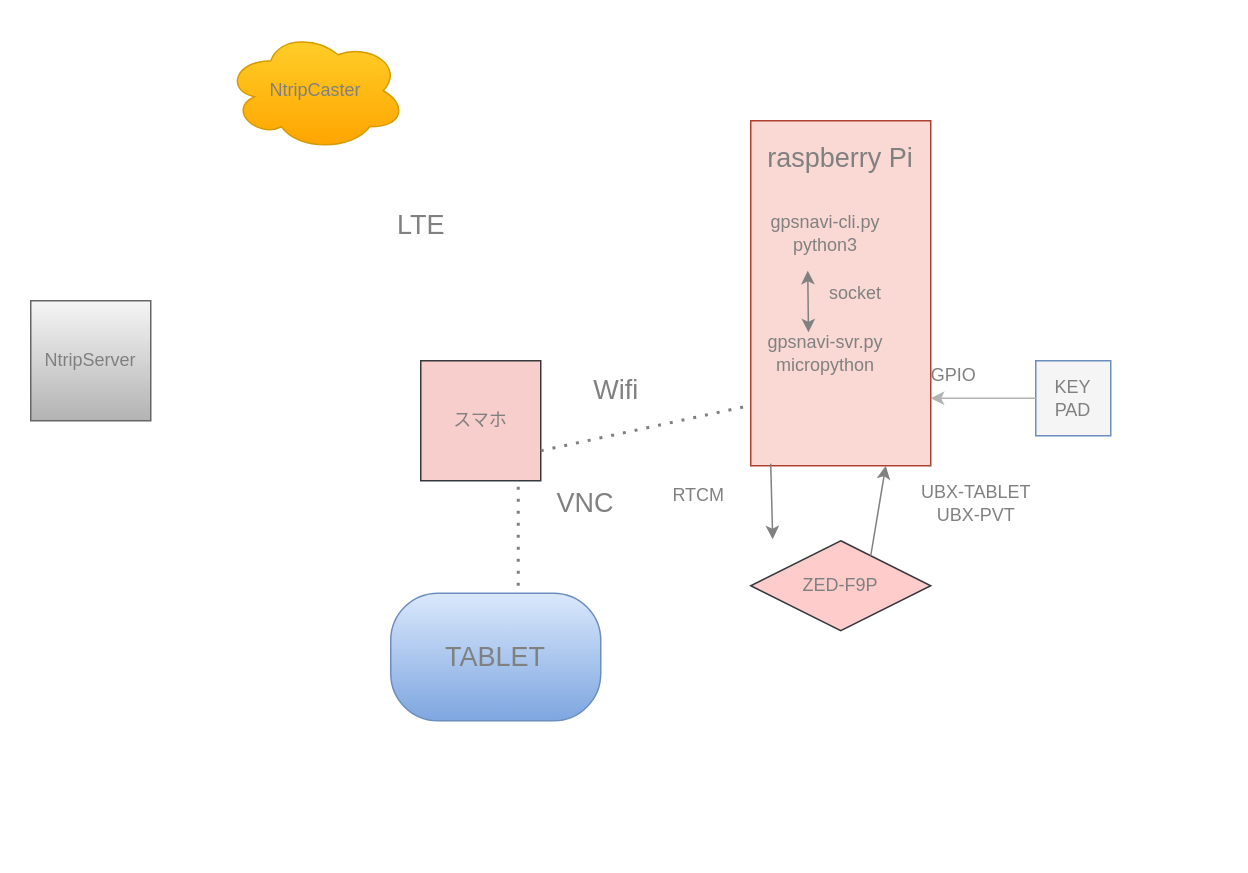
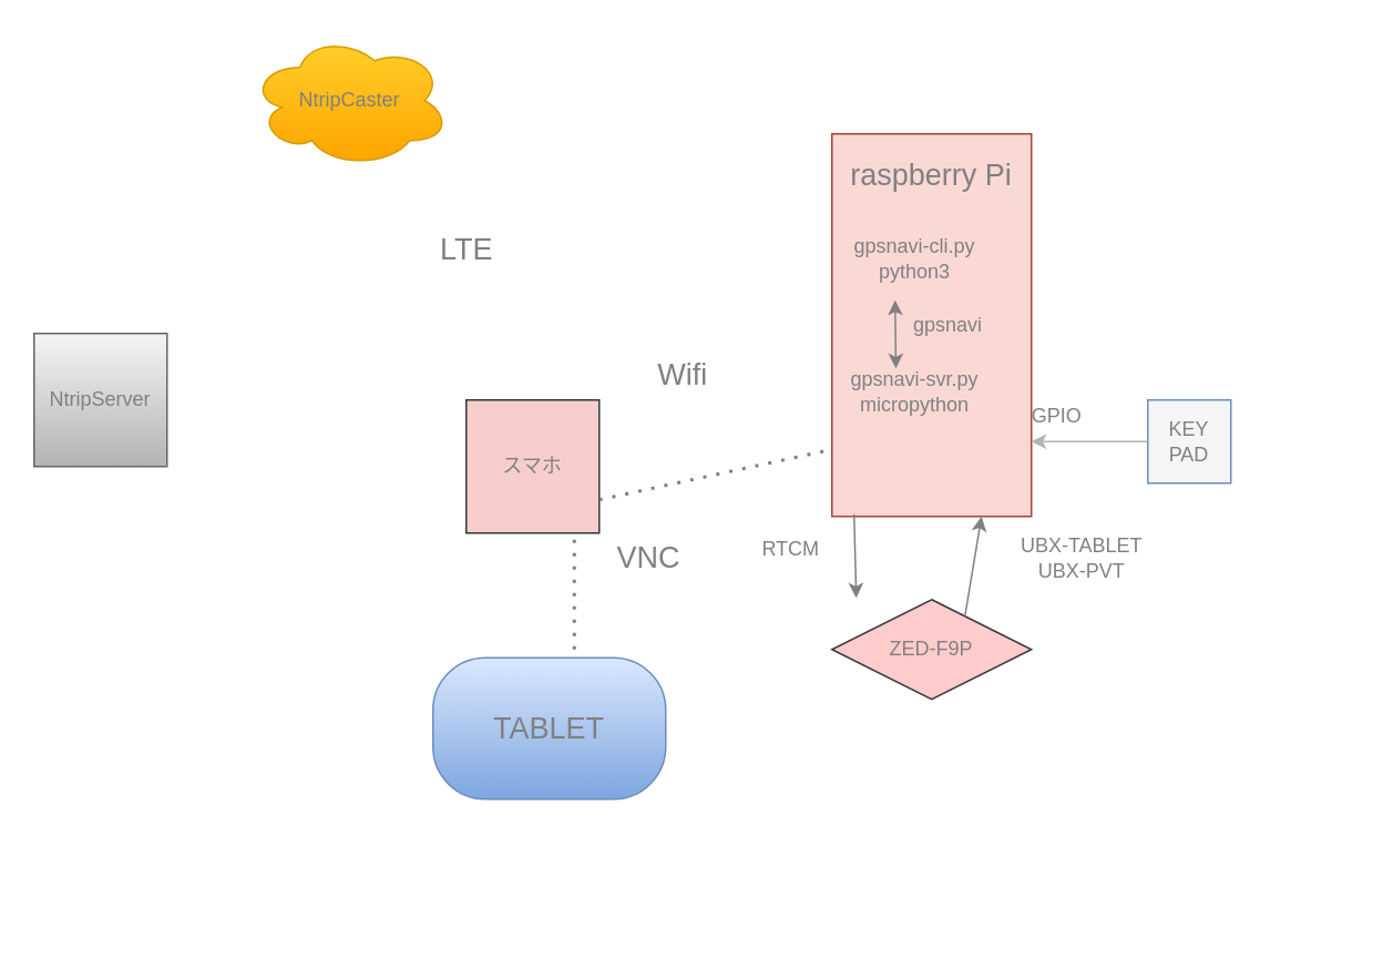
- <mxCell id="20" value="&lt;font color=&quot;#808080&quot;&gt;socket&lt;/font&gt;" style="text;html=1;strokeColor=none;fillColor=none;align=center;verticalAlign=middle;whiteSpace=wrap;rounded=0;fontColor=#FAFAFA;" vertex="1" parent="1"><mxGeometry x="540" y="180" width="60" height="30" as="geometry" /></mxCell>
+ <mxCell id="20" value="&lt;font color=&quot;#808080&quot;&gt;gpsnavi&lt;/font&gt;" style="text;html=1;strokeColor=none;fillColor=none;align=center;verticalAlign=middle;whiteSpace=wrap;rounded=0;fontColor=#FAFAFA;" vertex="1" parent="1"><mxGeometry x="540" y="180" width="60" height="30" as="geometry" /></mxCell>
- <mxCell id="8" value="&lt;font style=&quot;font-size: 18px&quot; color=&quot;#808080&quot;&gt;Wifi&lt;/font&gt;" style="text;html=1;align=center;verticalAlign=middle;resizable=0;points=[];autosize=1;strokeColor=none;fillColor=none;" vertex="1" parent="1"><mxGeometry x="385" y="250" width="50" height="20" as="geometry" /></mxCell>
+ <mxCell id="8" value="&lt;font style=&quot;font-size: 18px&quot; color=&quot;#808080&quot;&gt;Wifi&lt;/font&gt;" style="text;html=1;align=center;verticalAlign=middle;resizable=0;points=[];autosize=1;strokeColor=none;fillColor=none;" vertex="1" parent="1"><mxGeometry x="385" y="215" width="50" height="20" as="geometry" /></mxCell>
- <mxCell id="12" value="&lt;font color=&quot;#808080&quot;&gt;RTCM&lt;/font&gt;" style="text;html=1;align=center;verticalAlign=middle;resizable=0;points=[];autosize=1;strokeColor=none;fillColor=none;" vertex="1" parent="1"><mxGeometry x="440" y="320" width="50" height="20" as="geometry" /></mxCell>
+ <mxCell id="12" value="&lt;font color=&quot;#808080&quot;&gt;RTCM&lt;/font&gt;" style="text;html=1;align=center;verticalAlign=middle;resizable=0;points=[];autosize=1;strokeColor=none;fillColor=none;" vertex="1" parent="1"><mxGeometry x="450" y="320" width="50" height="20" as="geometry" /></mxCell>
